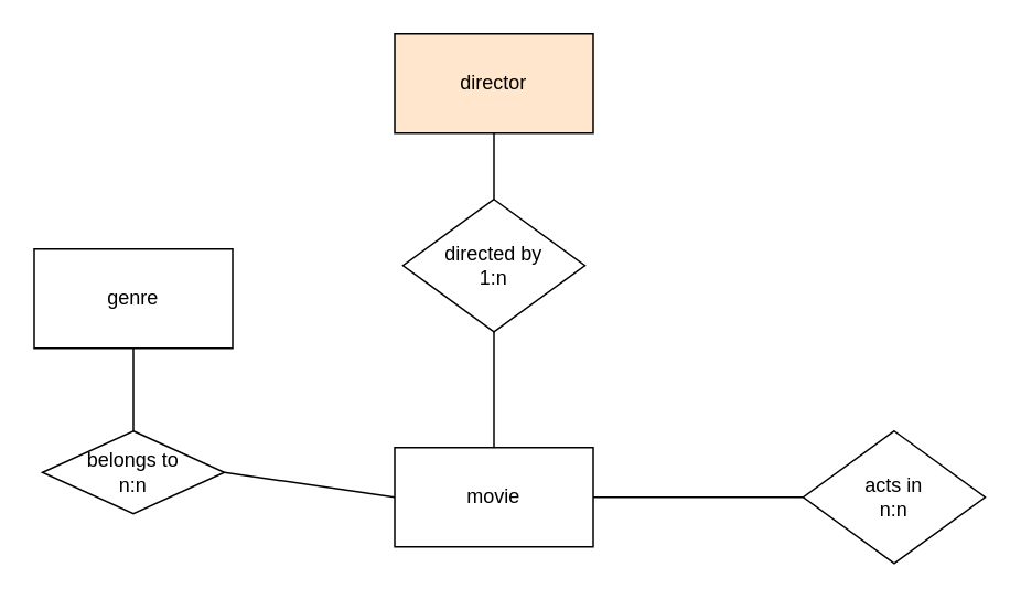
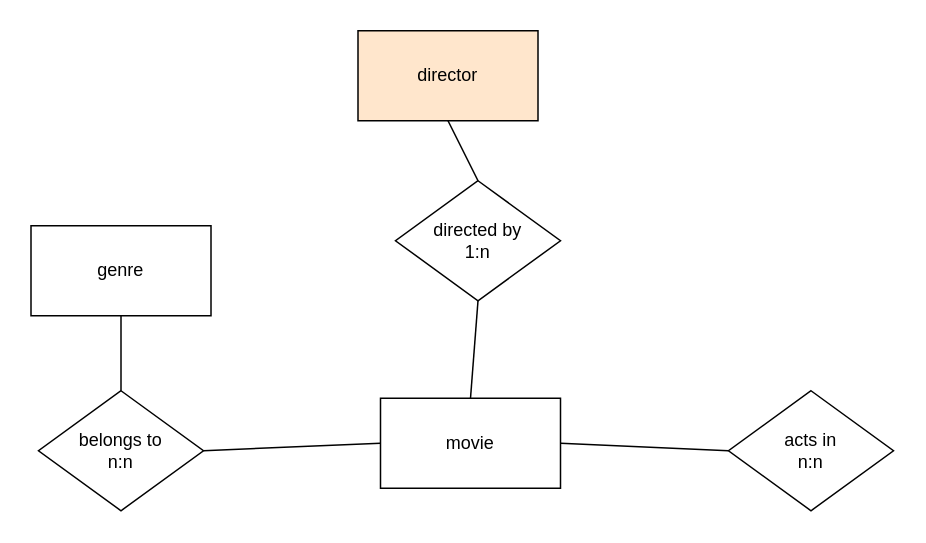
- <mxCell id="6" value="directed by&lt;div&gt;1:n&lt;/div&gt;" style="rhombus;whiteSpace=wrap;html=1;" vertex="1" parent="1"><mxGeometry x="243" y="120" width="110" height="80" as="geometry" /></mxCell>
+ <mxCell id="6" value="directed by&lt;div&gt;1:n&lt;/div&gt;" style="rhombus;whiteSpace=wrap;html=1;" vertex="1" parent="1"><mxGeometry x="263" y="120" width="110" height="80" as="geometry" /></mxCell>
- <mxCell id="5" value="belongs to&lt;div&gt;n:n&lt;/div&gt;" style="rhombus;whiteSpace=wrap;html=1;" vertex="1" parent="1"><mxGeometry x="25" y="260" width="110" height="50" as="geometry" /></mxCell>
+ <mxCell id="5" value="belongs to&lt;div&gt;n:n&lt;/div&gt;" style="rhombus;whiteSpace=wrap;html=1;" vertex="1" parent="1"><mxGeometry x="25" y="260" width="110" height="80" as="geometry" /></mxCell>
- <mxCell id="2" value="movie" style="rounded=0;whiteSpace=wrap;html=1;" vertex="1" parent="1"><mxGeometry x="238" y="270" width="120" height="60" as="geometry" /></mxCell>
+ <mxCell id="2" value="movie" style="rounded=0;whiteSpace=wrap;html=1;" vertex="1" parent="1"><mxGeometry x="253" y="265" width="120" height="60" as="geometry" /></mxCell>
